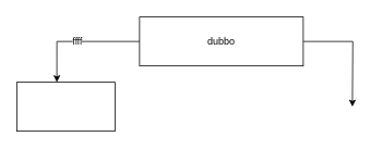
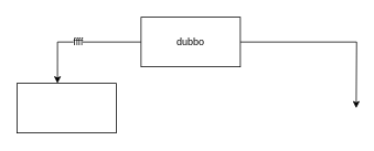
- <mxCell id="5" value="dubbo" style="rounded=0;whiteSpace=wrap;html=1;fillColor=default;strokeColor=default;fontColor=default;" vertex="1" parent="1"><mxGeometry x="170" y="20" width="200" height="60" as="geometry" /></mxCell>
+ <mxCell id="5" value="dubbo" style="rounded=0;whiteSpace=wrap;html=1;fillColor=default;strokeColor=default;fontColor=default;" vertex="1" parent="1"><mxGeometry x="170" y="20" width="120" height="60" as="geometry" /></mxCell>
